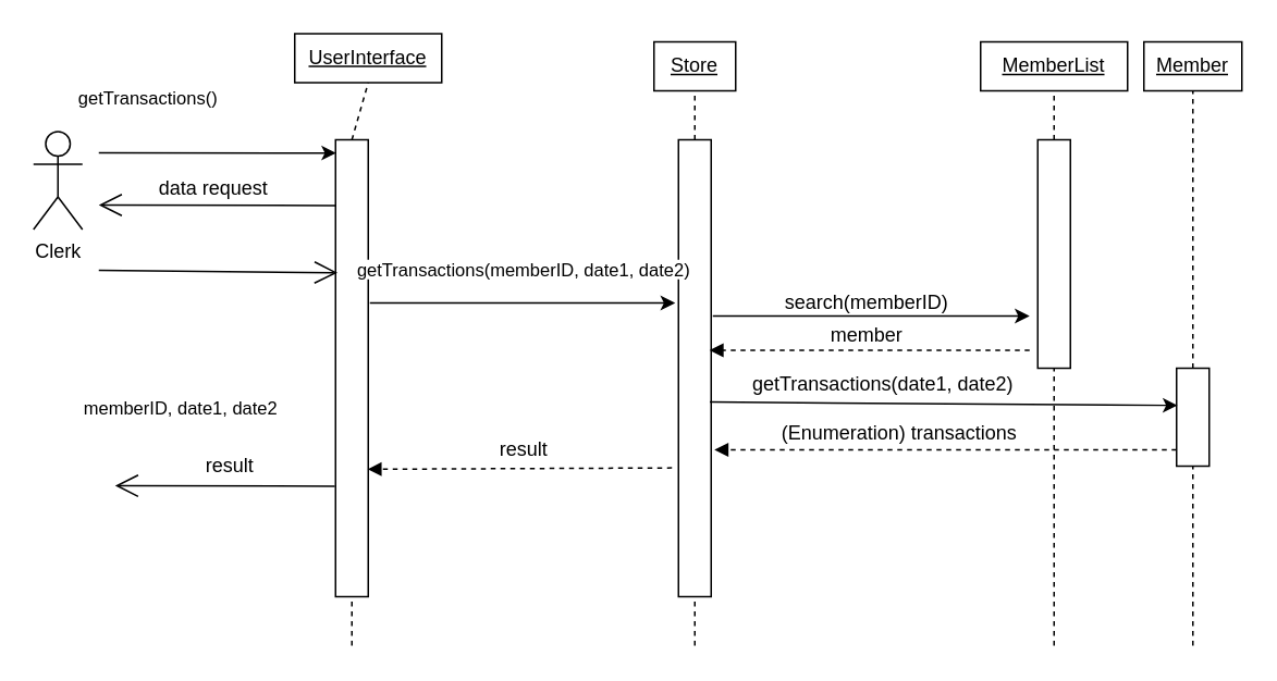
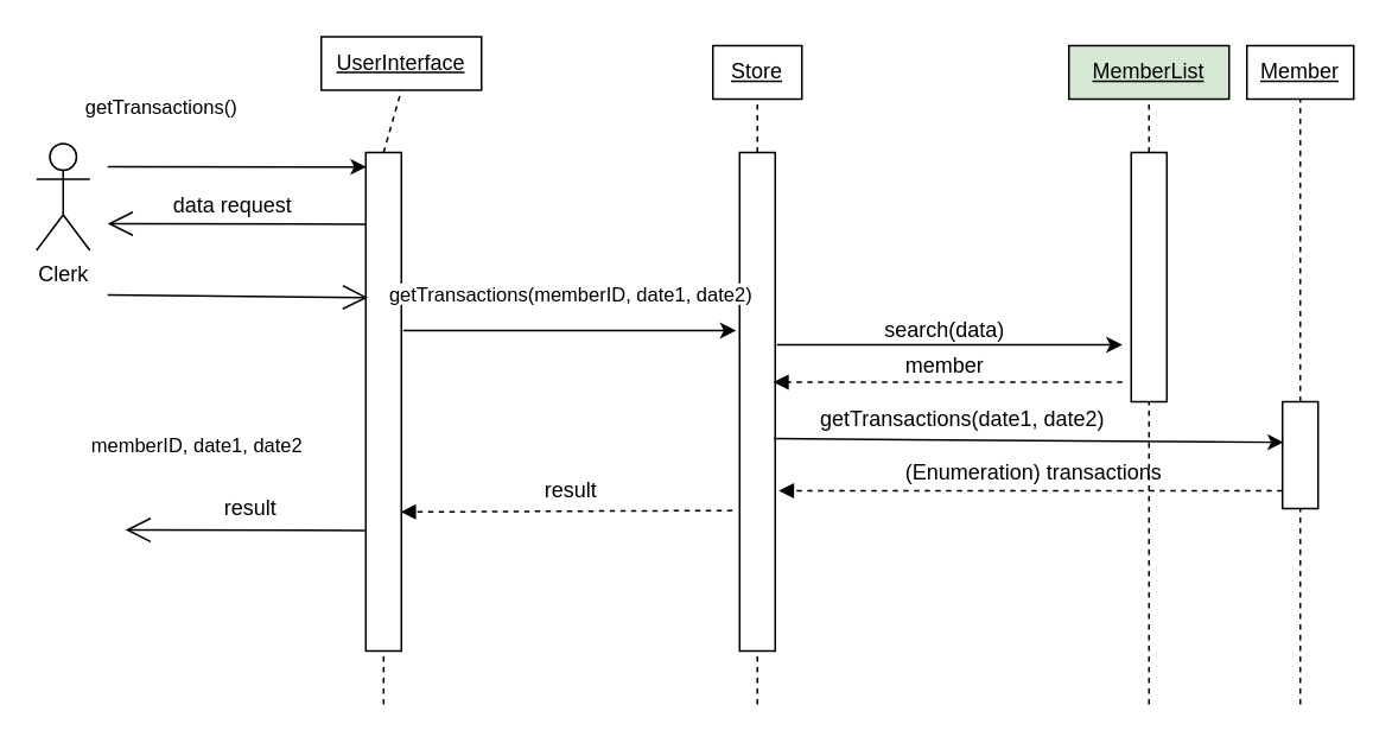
- <mxCell id="4" value="&lt;u&gt;MemberList&lt;/u&gt;" style="rounded=0;whiteSpace=wrap;html=1;" parent="1" vertex="1"><mxGeometry x="600" y="25" width="90" height="30" as="geometry" /></mxCell>
+ <mxCell id="4" value="&lt;u&gt;MemberList&lt;/u&gt;" style="rounded=0;whiteSpace=wrap;html=1;fillColor=#d5e8d4;" parent="1" vertex="1"><mxGeometry x="600" y="25" width="90" height="30" as="geometry" /></mxCell>
- <mxCell id="24" value="search(memberID)" style="text;html=1;align=center;verticalAlign=middle;resizable=0;points=[];autosize=1;" parent="1" vertex="1"><mxGeometry x="470" y="175" width="120" height="20" as="geometry" /></mxCell>
+ <mxCell id="24" value="search(data)" style="text;html=1;align=center;verticalAlign=middle;resizable=0;points=[];autosize=1;" parent="1" vertex="1"><mxGeometry x="470" y="175" width="120" height="20" as="geometry" /></mxCell>
- <mxCell id="38" value="(Enumeration) transactions" style="text;html=1;align=center;verticalAlign=middle;resizable=0;points=[];autosize=1;" parent="1" vertex="1"><mxGeometry x="470" y="255" width="160" height="20" as="geometry" /></mxCell>
+ <mxCell id="38" value="(Enumeration) transactions" style="text;html=1;align=center;verticalAlign=middle;resizable=0;points=[];autosize=1;" parent="1" vertex="1"><mxGeometry x="500" y="255" width="160" height="20" as="geometry" /></mxCell>
